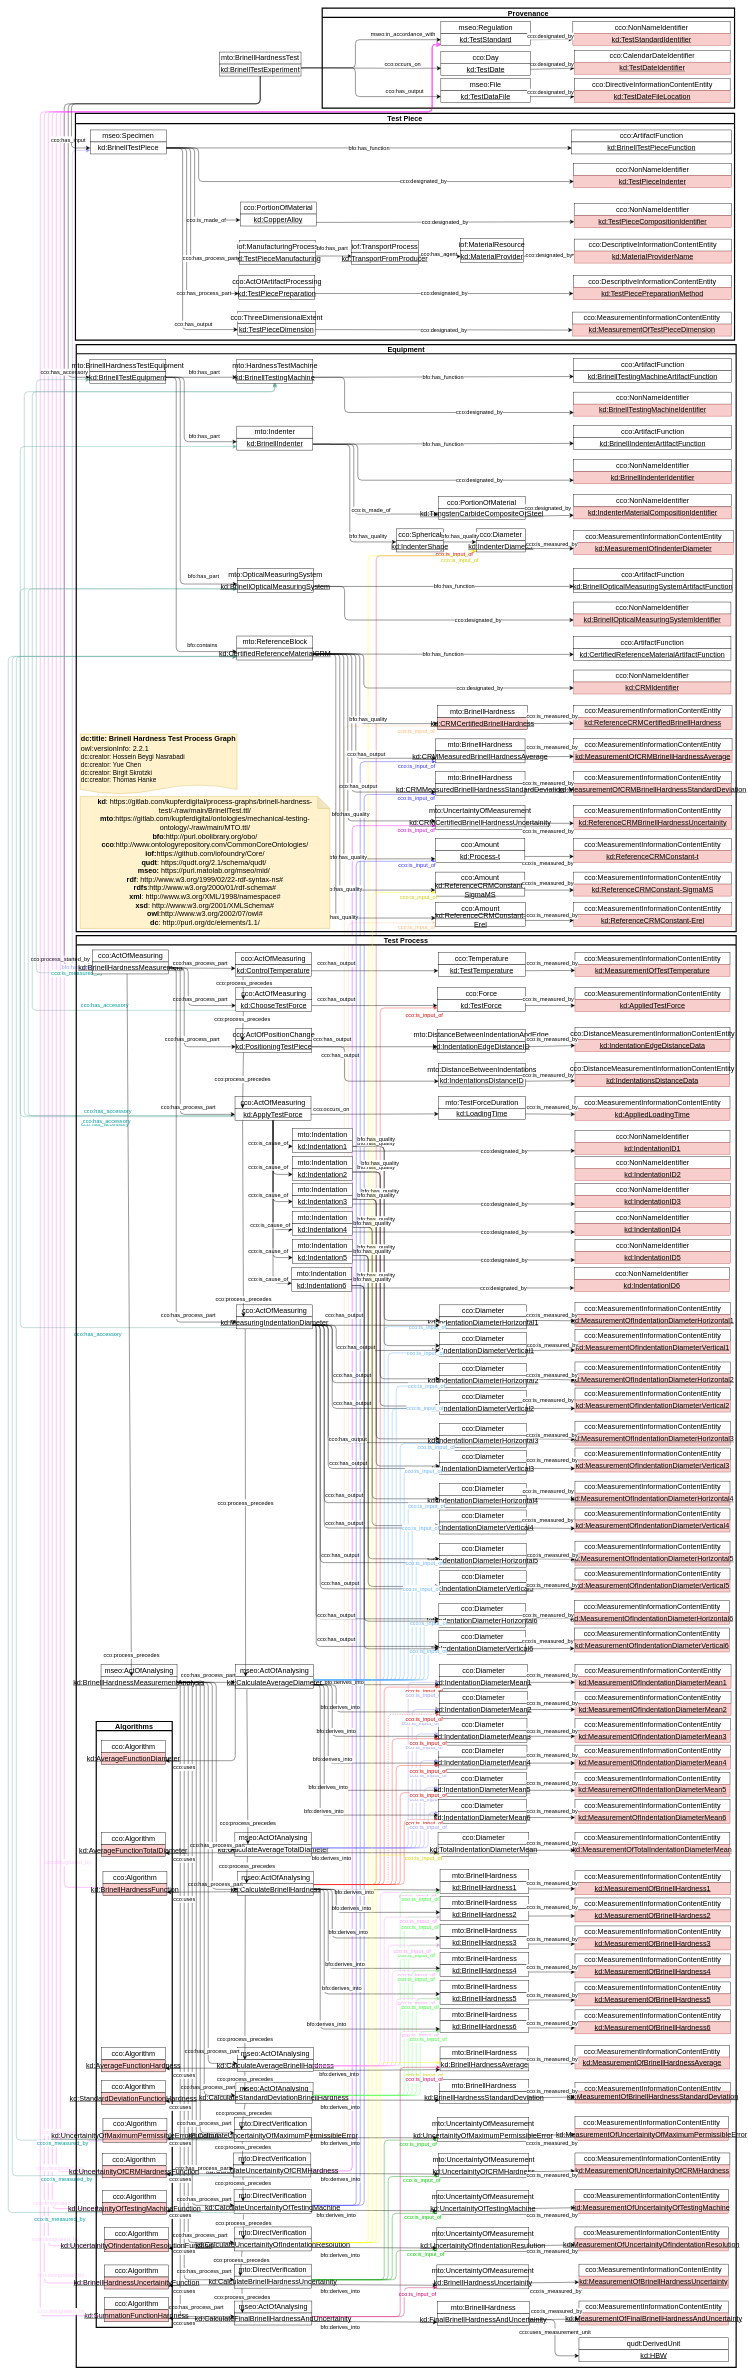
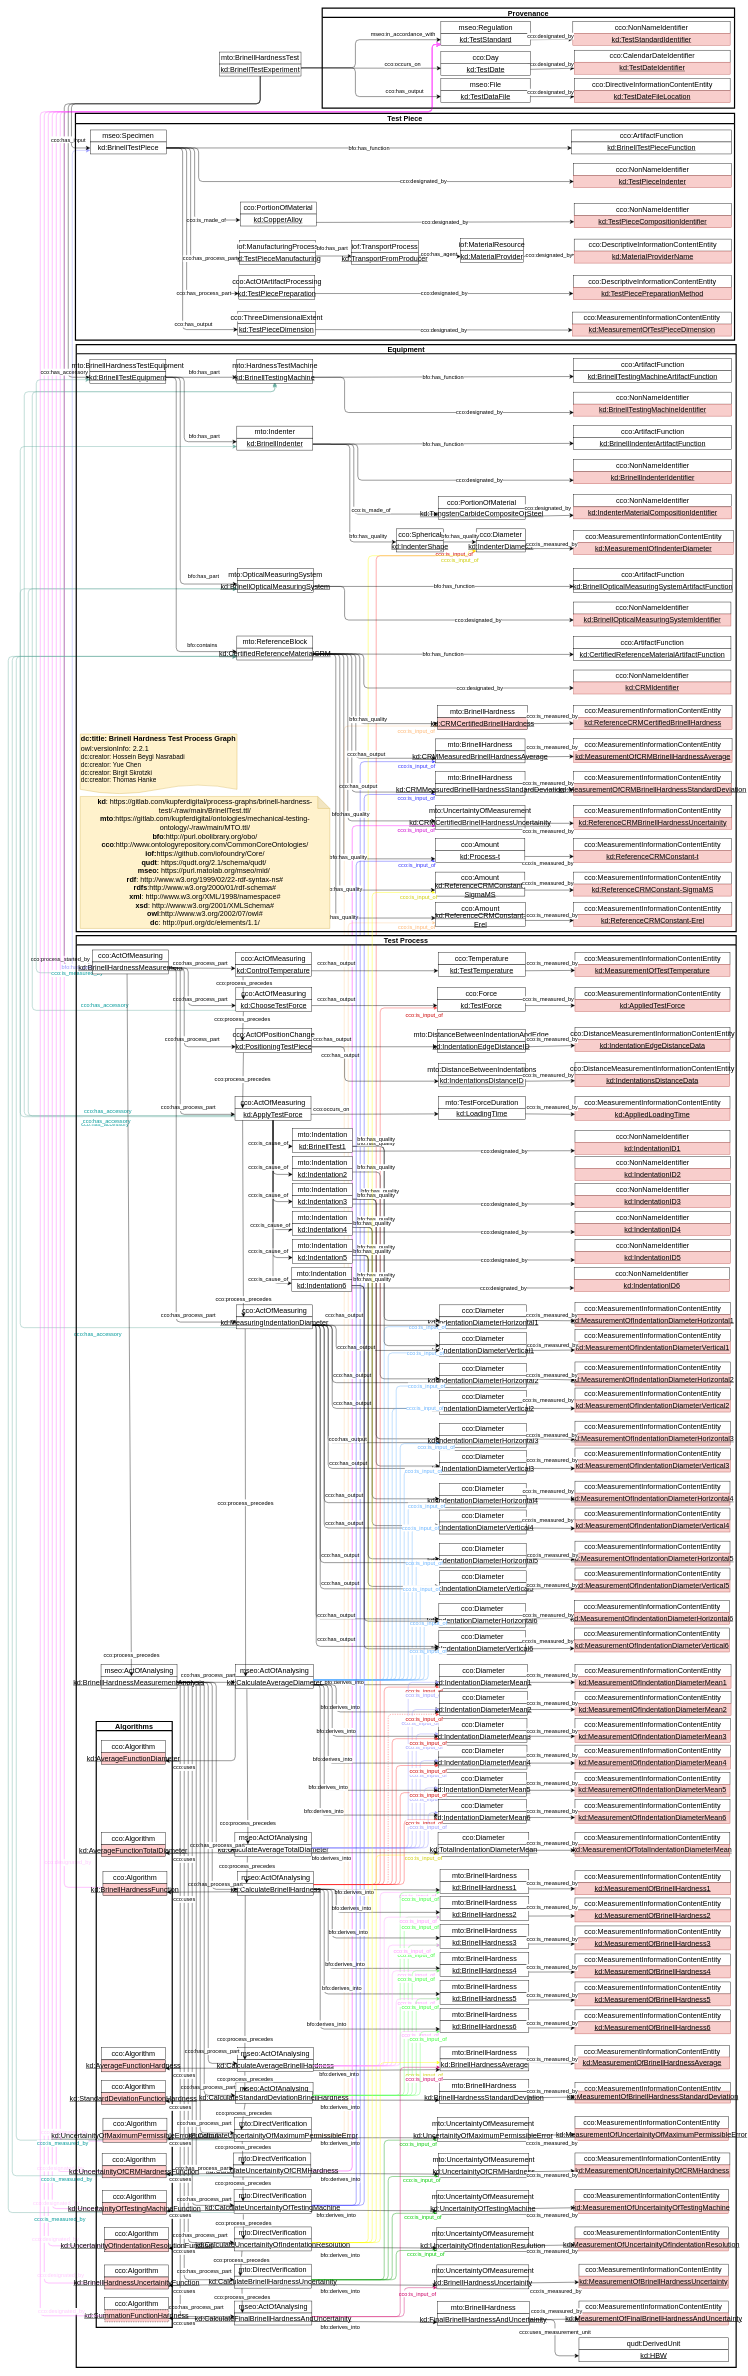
- <mxCell id="190" value="&lt;span style=&quot;font-family: &amp;#34;helvetica&amp;#34; ; font-size: 18px&quot;&gt;&lt;font style=&quot;font-size: 18px&quot;&gt;&lt;u style=&quot;font-size: 18px&quot;&gt;kd:Indentation1&lt;/u&gt;&lt;/font&gt;&lt;/span&gt;" style="rounded=0;whiteSpace=wrap;html=1;snapToPoint=1;points=[[0.1,0],[0.2,0],[0.3,0],[0.4,0],[0.5,0],[0.6,0],[0.7,0],[0.8,0],[0.9,0],[0,0.1],[0,0.3],[0,0.5],[0,0.7],[0,0.9],[0.1,1],[0.2,1],[0.3,1],[0.4,1],[0.5,1],[0.6,1],[0.7,1],[0.8,1],[0.9,1],[1,0.1],[1,0.3],[1,0.5],[1,0.7],[1,0.9]];fontSize=18;" parent="125" vertex="1"><mxGeometry x="541" y="511.82" width="150" height="30" as="geometry" /></mxCell>
+ <mxCell id="190" value="&lt;span style=&quot;font-family: &amp;#34;helvetica&amp;#34; ; font-size: 18px&quot;&gt;&lt;font style=&quot;font-size: 18px&quot;&gt;&lt;u style=&quot;font-size: 18px&quot;&gt;kd:BrinellTest1&lt;/u&gt;&lt;/font&gt;&lt;/span&gt;" style="rounded=0;whiteSpace=wrap;html=1;snapToPoint=1;points=[[0.1,0],[0.2,0],[0.3,0],[0.4,0],[0.5,0],[0.6,0],[0.7,0],[0.8,0],[0.9,0],[0,0.1],[0,0.3],[0,0.5],[0,0.7],[0,0.9],[0.1,1],[0.2,1],[0.3,1],[0.4,1],[0.5,1],[0.6,1],[0.7,1],[0.8,1],[0.9,1],[1,0.1],[1,0.3],[1,0.5],[1,0.7],[1,0.9]];fontSize=18;" parent="125" vertex="1"><mxGeometry x="541" y="511.82" width="150" height="30" as="geometry" /></mxCell>
- <mxCell id="367" value="&lt;span style=&quot;font-family: helvetica; font-size: 14px;&quot;&gt;&lt;font style=&quot;font-size: 14px;&quot;&gt;bfo:has_quality&lt;/font&gt;&lt;/span&gt;" style="endArrow=classic;html=1;endSize=8;fontFamily=Helvetica;exitX=1;exitY=0.3;exitDx=0;exitDy=0;entryX=0;entryY=0.3;entryDx=0;entryDy=0;edgeStyle=elbowEdgeStyle;fontSize=14;" parent="125" source="308" target="320" edge="1"><mxGeometry x="-0.828" y="-21" width="50" height="50" relative="1" as="geometry"><mxPoint x="711.0" y="651.82" as="sourcePoint" /><mxPoint x="948" y="1157.18" as="targetPoint" /><Array as="points"><mxPoint x="760" y="870" /></Array><mxPoint x="21" y="-21" as="offset" /></mxGeometry></mxCell>
- <mxCell id="501" value="&lt;span style=&quot;font-family: helvetica; font-size: 18px;&quot;&gt;&lt;font style=&quot;font-size: 18px;&quot;&gt;&lt;u style=&quot;font-size: 18px;&quot;&gt;kd:SummationFunctionHardness&lt;/u&gt;&lt;/font&gt;&lt;/span&gt;" style="rounded=0;whiteSpace=wrap;html=1;snapToPoint=1;points=[[0.1,0],[0.2,0],[0.3,0],[0.4,0],[0.5,0],[0.6,0],[0.7,0],[0.8,0],[0.9,0],[0,0.1],[0,0.3],[0,0.5],[0,0.7],[0,0.9],[0.1,1],[0.2,1],[0.3,1],[0.4,1],[0.5,1],[0.6,1],[0.7,1],[0.8,1],[0.9,1],[1,0.1],[1,0.3],[1,0.5],[1,0.7],[1,0.9]];strokeWidth=1;strokeColor=#000000;fontSize=18;fillColor=#FFCCCC;" parent="479" vertex="1"><mxGeometry x="21.25" y="1471.0" width="160" height="30" as="geometry" /></mxCell>
+ <mxCell id="501" value="&lt;span style=&quot;font-family: helvetica; font-size: 18px;&quot;&gt;&lt;font style=&quot;font-size: 18px;&quot;&gt;&lt;u style=&quot;font-size: 18px;&quot;&gt;kd:SummationFunctionHardness&lt;/u&gt;&lt;/font&gt;&lt;/span&gt;" style="rounded=0;whiteSpace=wrap;html=1;snapToPoint=1;points=[[0.1,0],[0.2,0],[0.3,0],[0.4,0],[0.5,0],[0.6,0],[0.7,0],[0.8,0],[0.9,0],[0,0.1],[0,0.3],[0,0.5],[0,0.7],[0,0.9],[0.1,1],[0.2,1],[0.3,1],[0.4,1],[0.5,1],[0.6,1],[0.7,1],[0.8,1],[0.9,1],[1,0.1],[1,0.3],[1,0.5],[1,0.7],[1,0.9]];strokeWidth=1;strokeColor=#000000;fontSize=18;fillColor=#FFCCCC;dashed=1;" parent="479" vertex="1"><mxGeometry x="21.25" y="1471.0" width="160" height="30" as="geometry" /></mxCell>
